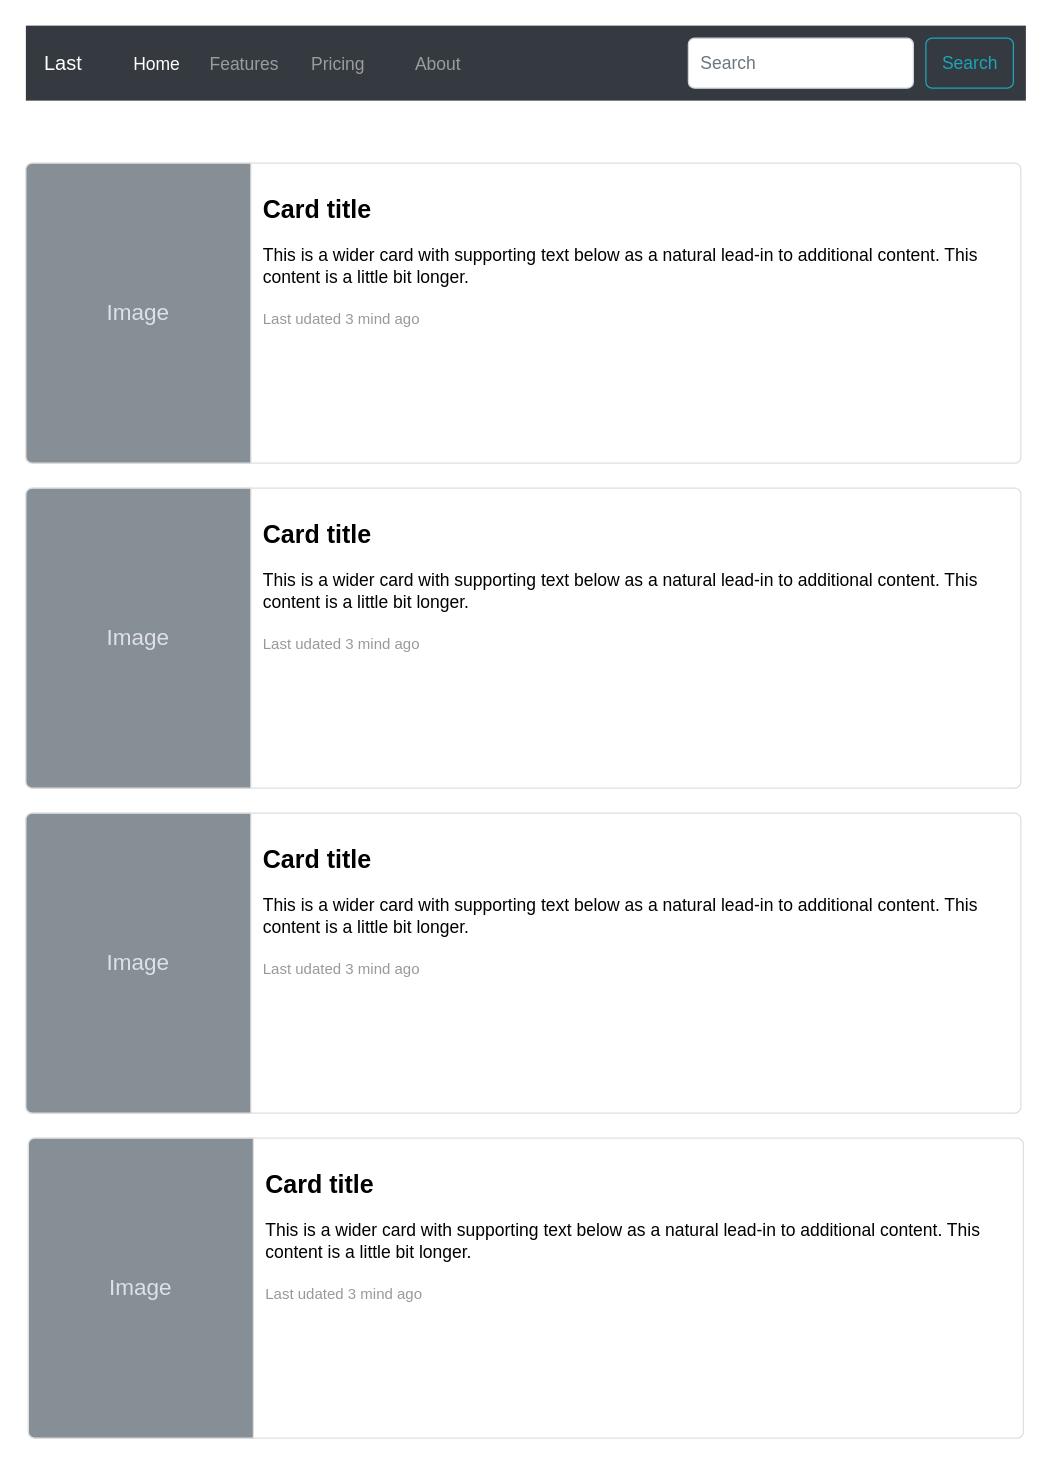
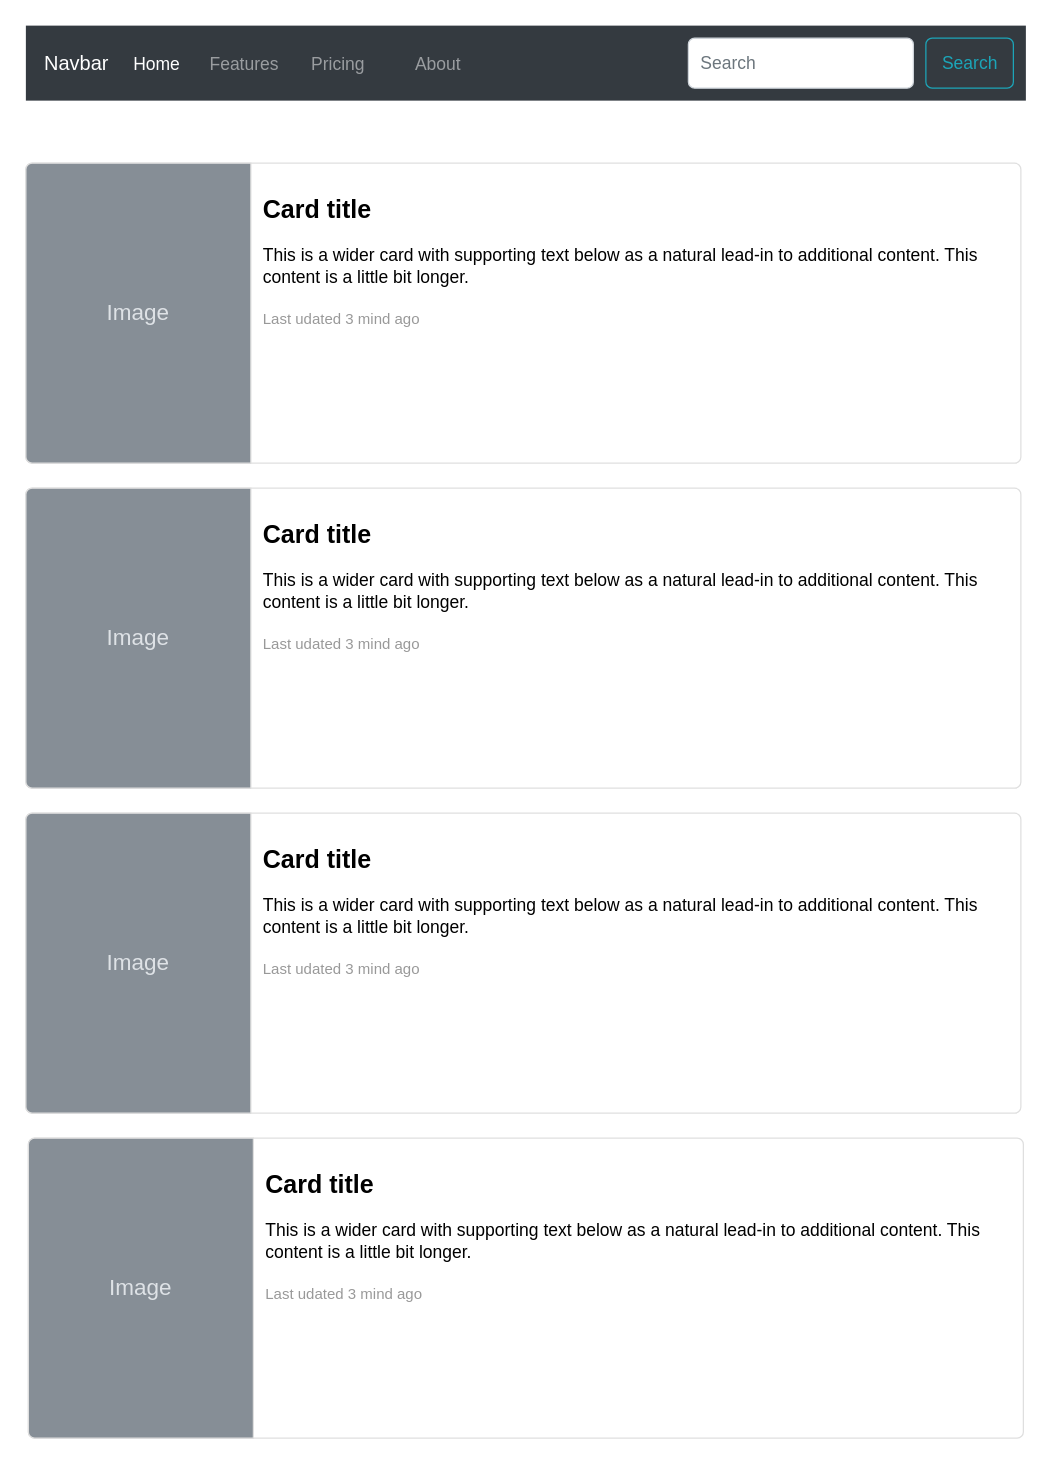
- <mxCell id="2" value="Last" style="html=1;shadow=0;dashed=0;fillColor=#343A40;strokeColor=none;fontSize=16;fontColor=#ffffff;align=left;spacing=15;" vertex="1" parent="1"><mxGeometry x="20" y="20" width="800" height="60" as="geometry" /></mxCell>
+ <mxCell id="2" value="Navbar" style="html=1;shadow=0;dashed=0;fillColor=#343A40;strokeColor=none;fontSize=16;fontColor=#ffffff;align=left;spacing=15;" vertex="1" parent="1"><mxGeometry x="20" y="20" width="800" height="60" as="geometry" /></mxCell>
